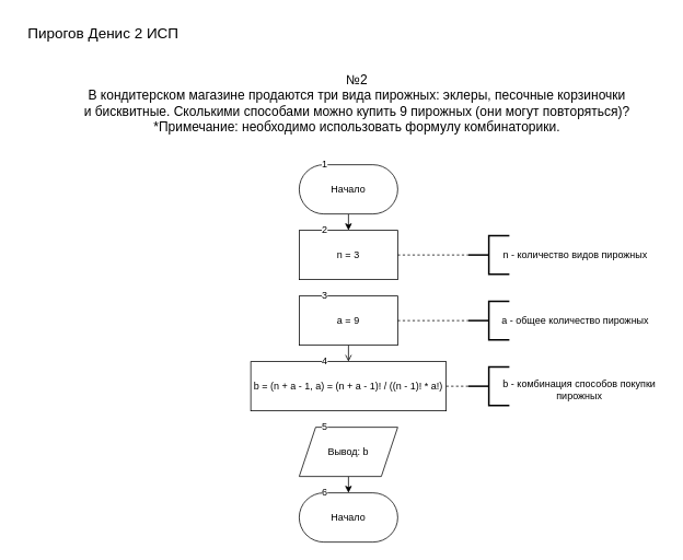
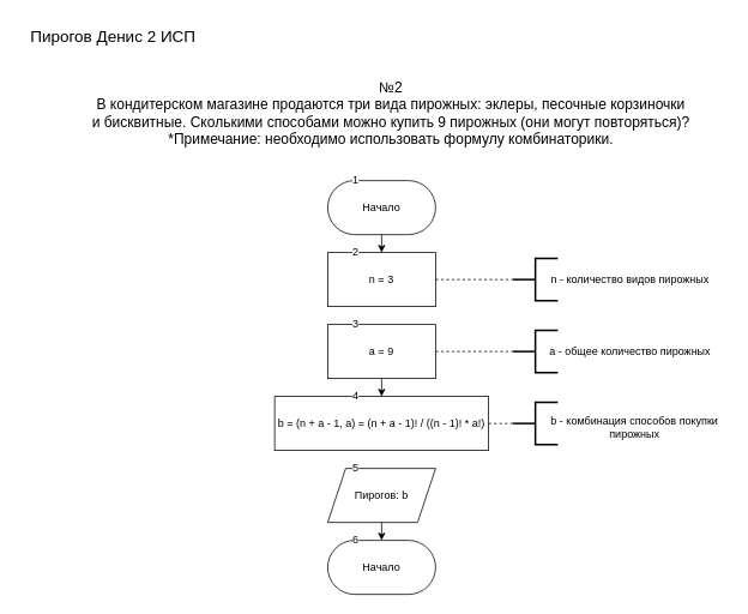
- <mxCell id="8" style="edgeStyle=orthogonalEdgeStyle;rounded=0;orthogonalLoop=1;jettySize=auto;html=1;exitX=0.5;exitY=1;exitDx=0;exitDy=0;entryX=0.5;entryY=0;entryDx=0;entryDy=0;endArrow=open;" edge="1" parent="1" source="9" target="18"><mxGeometry relative="1" as="geometry" /></mxCell>
+ <mxCell id="8" style="edgeStyle=orthogonalEdgeStyle;rounded=0;orthogonalLoop=1;jettySize=auto;html=1;exitX=0.5;exitY=1;exitDx=0;exitDy=0;entryX=0.5;entryY=0;entryDx=0;entryDy=0;" edge="1" parent="1" source="9" target="18"><mxGeometry relative="1" as="geometry" /></mxCell>
- <mxCell id="24" value="Вывод: b" style="shape=parallelogram;perimeter=parallelogramPerimeter;whiteSpace=wrap;html=1;fixedSize=1;" vertex="1" parent="1"><mxGeometry x="364" y="520" width="120" height="60" as="geometry" /></mxCell>
+ <mxCell id="24" value="Пирогов: b" style="shape=parallelogram;perimeter=parallelogramPerimeter;whiteSpace=wrap;html=1;fixedSize=1;" vertex="1" parent="1"><mxGeometry x="364" y="520" width="120" height="60" as="geometry" /></mxCell>
